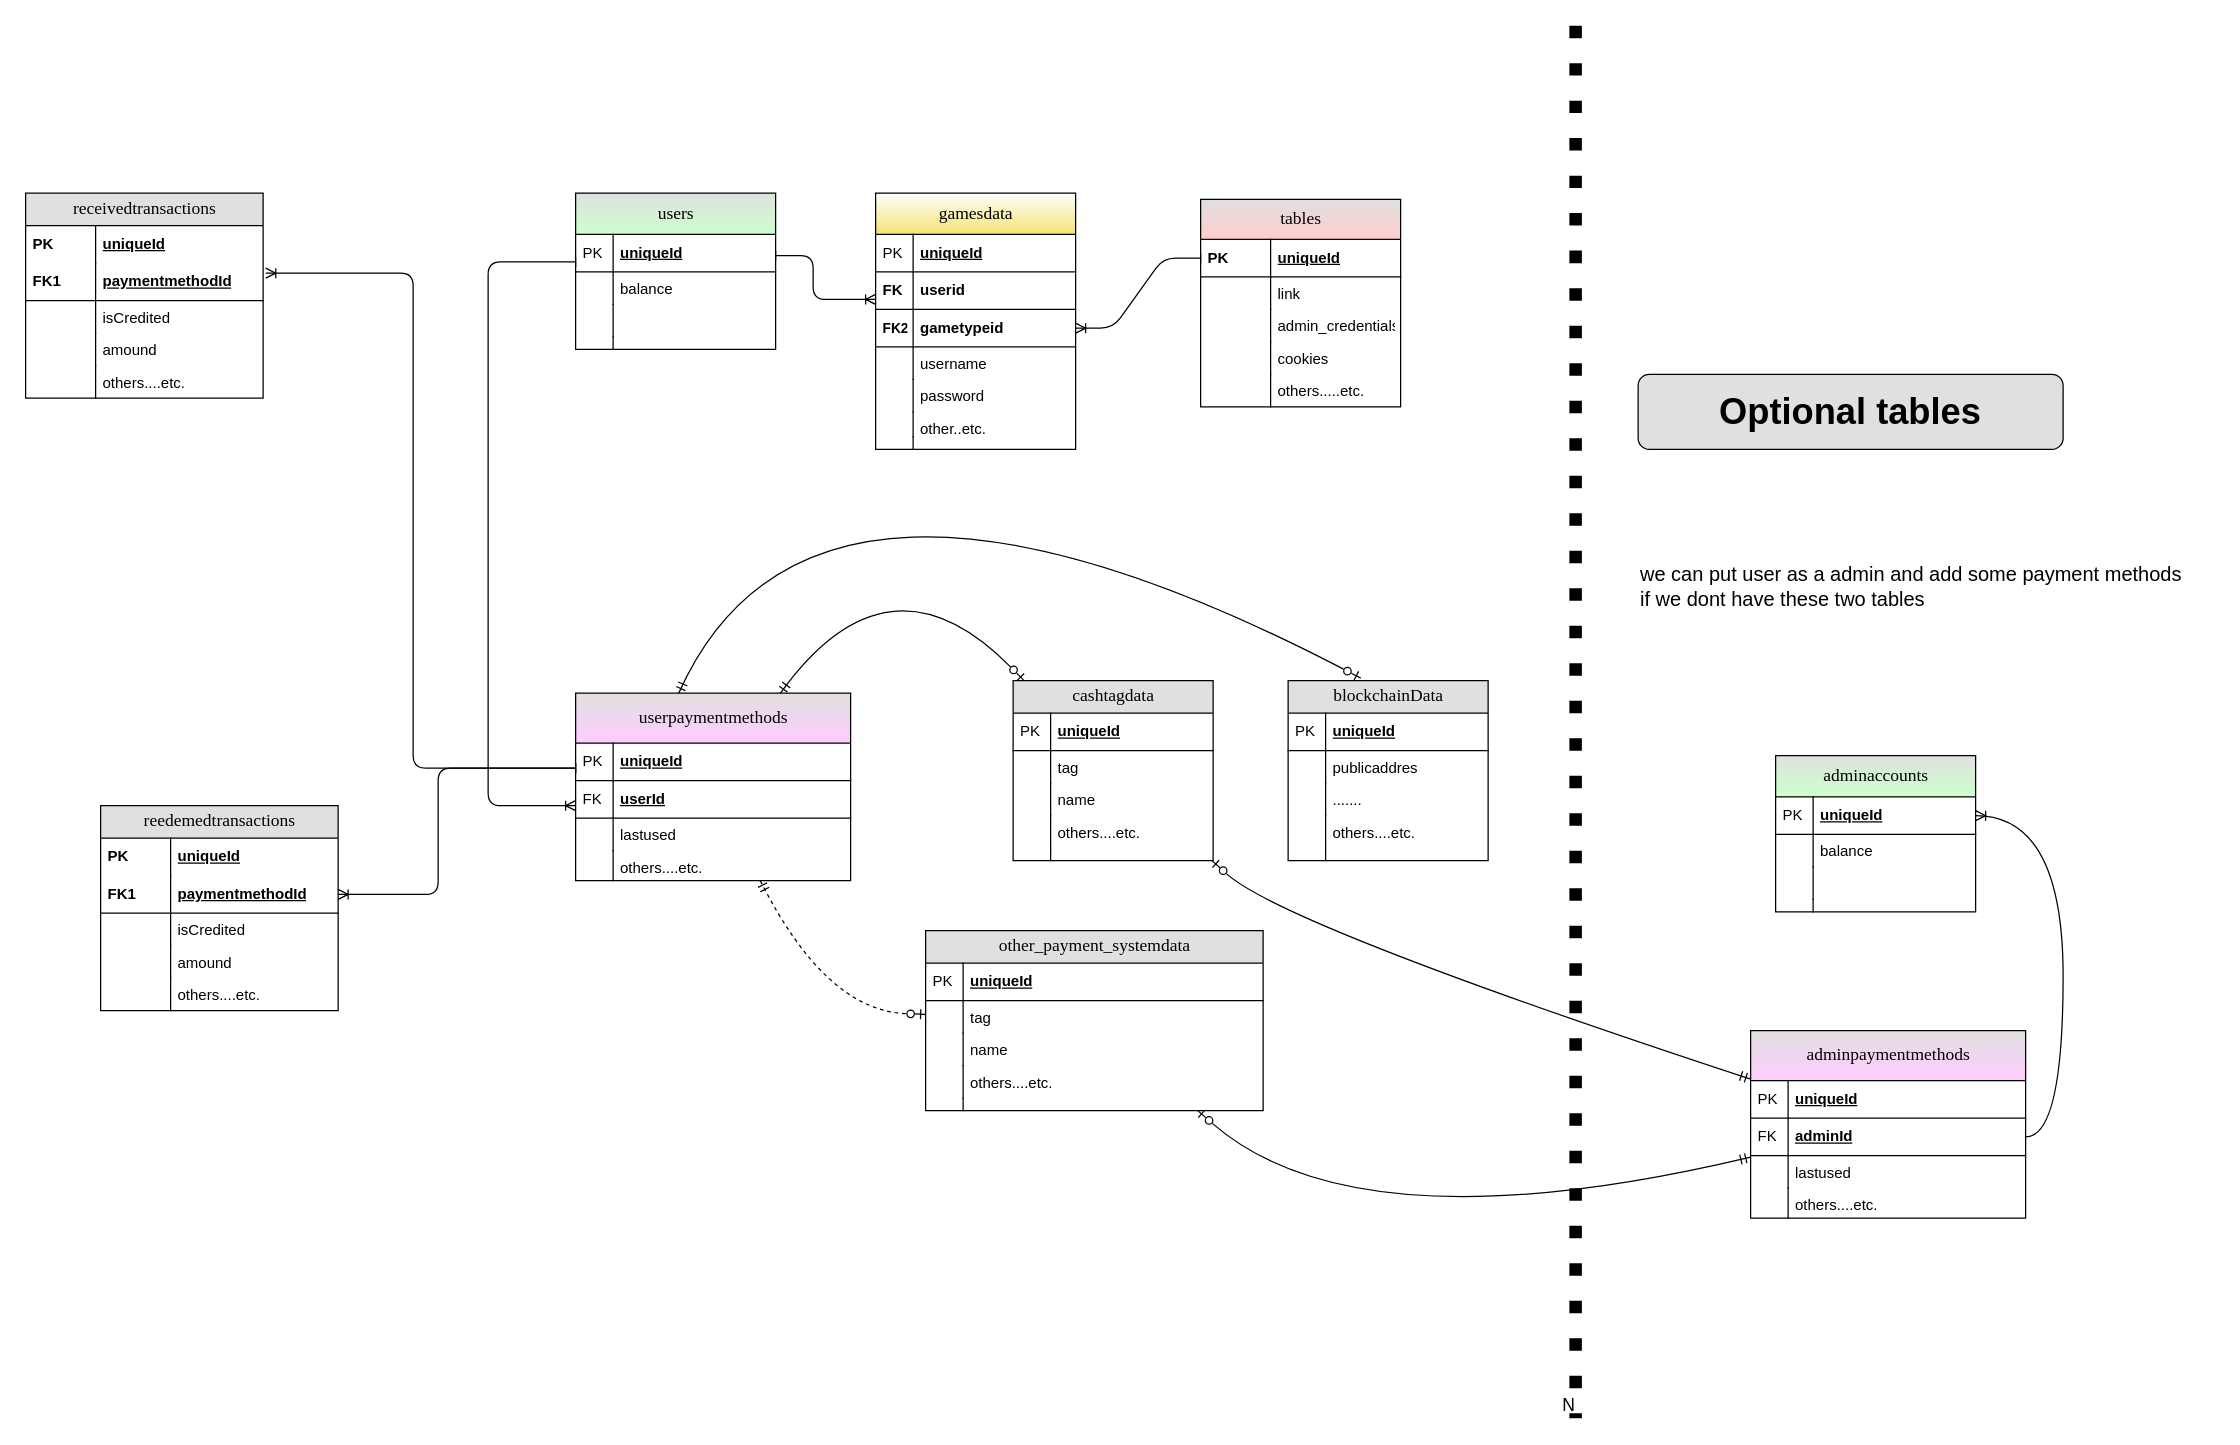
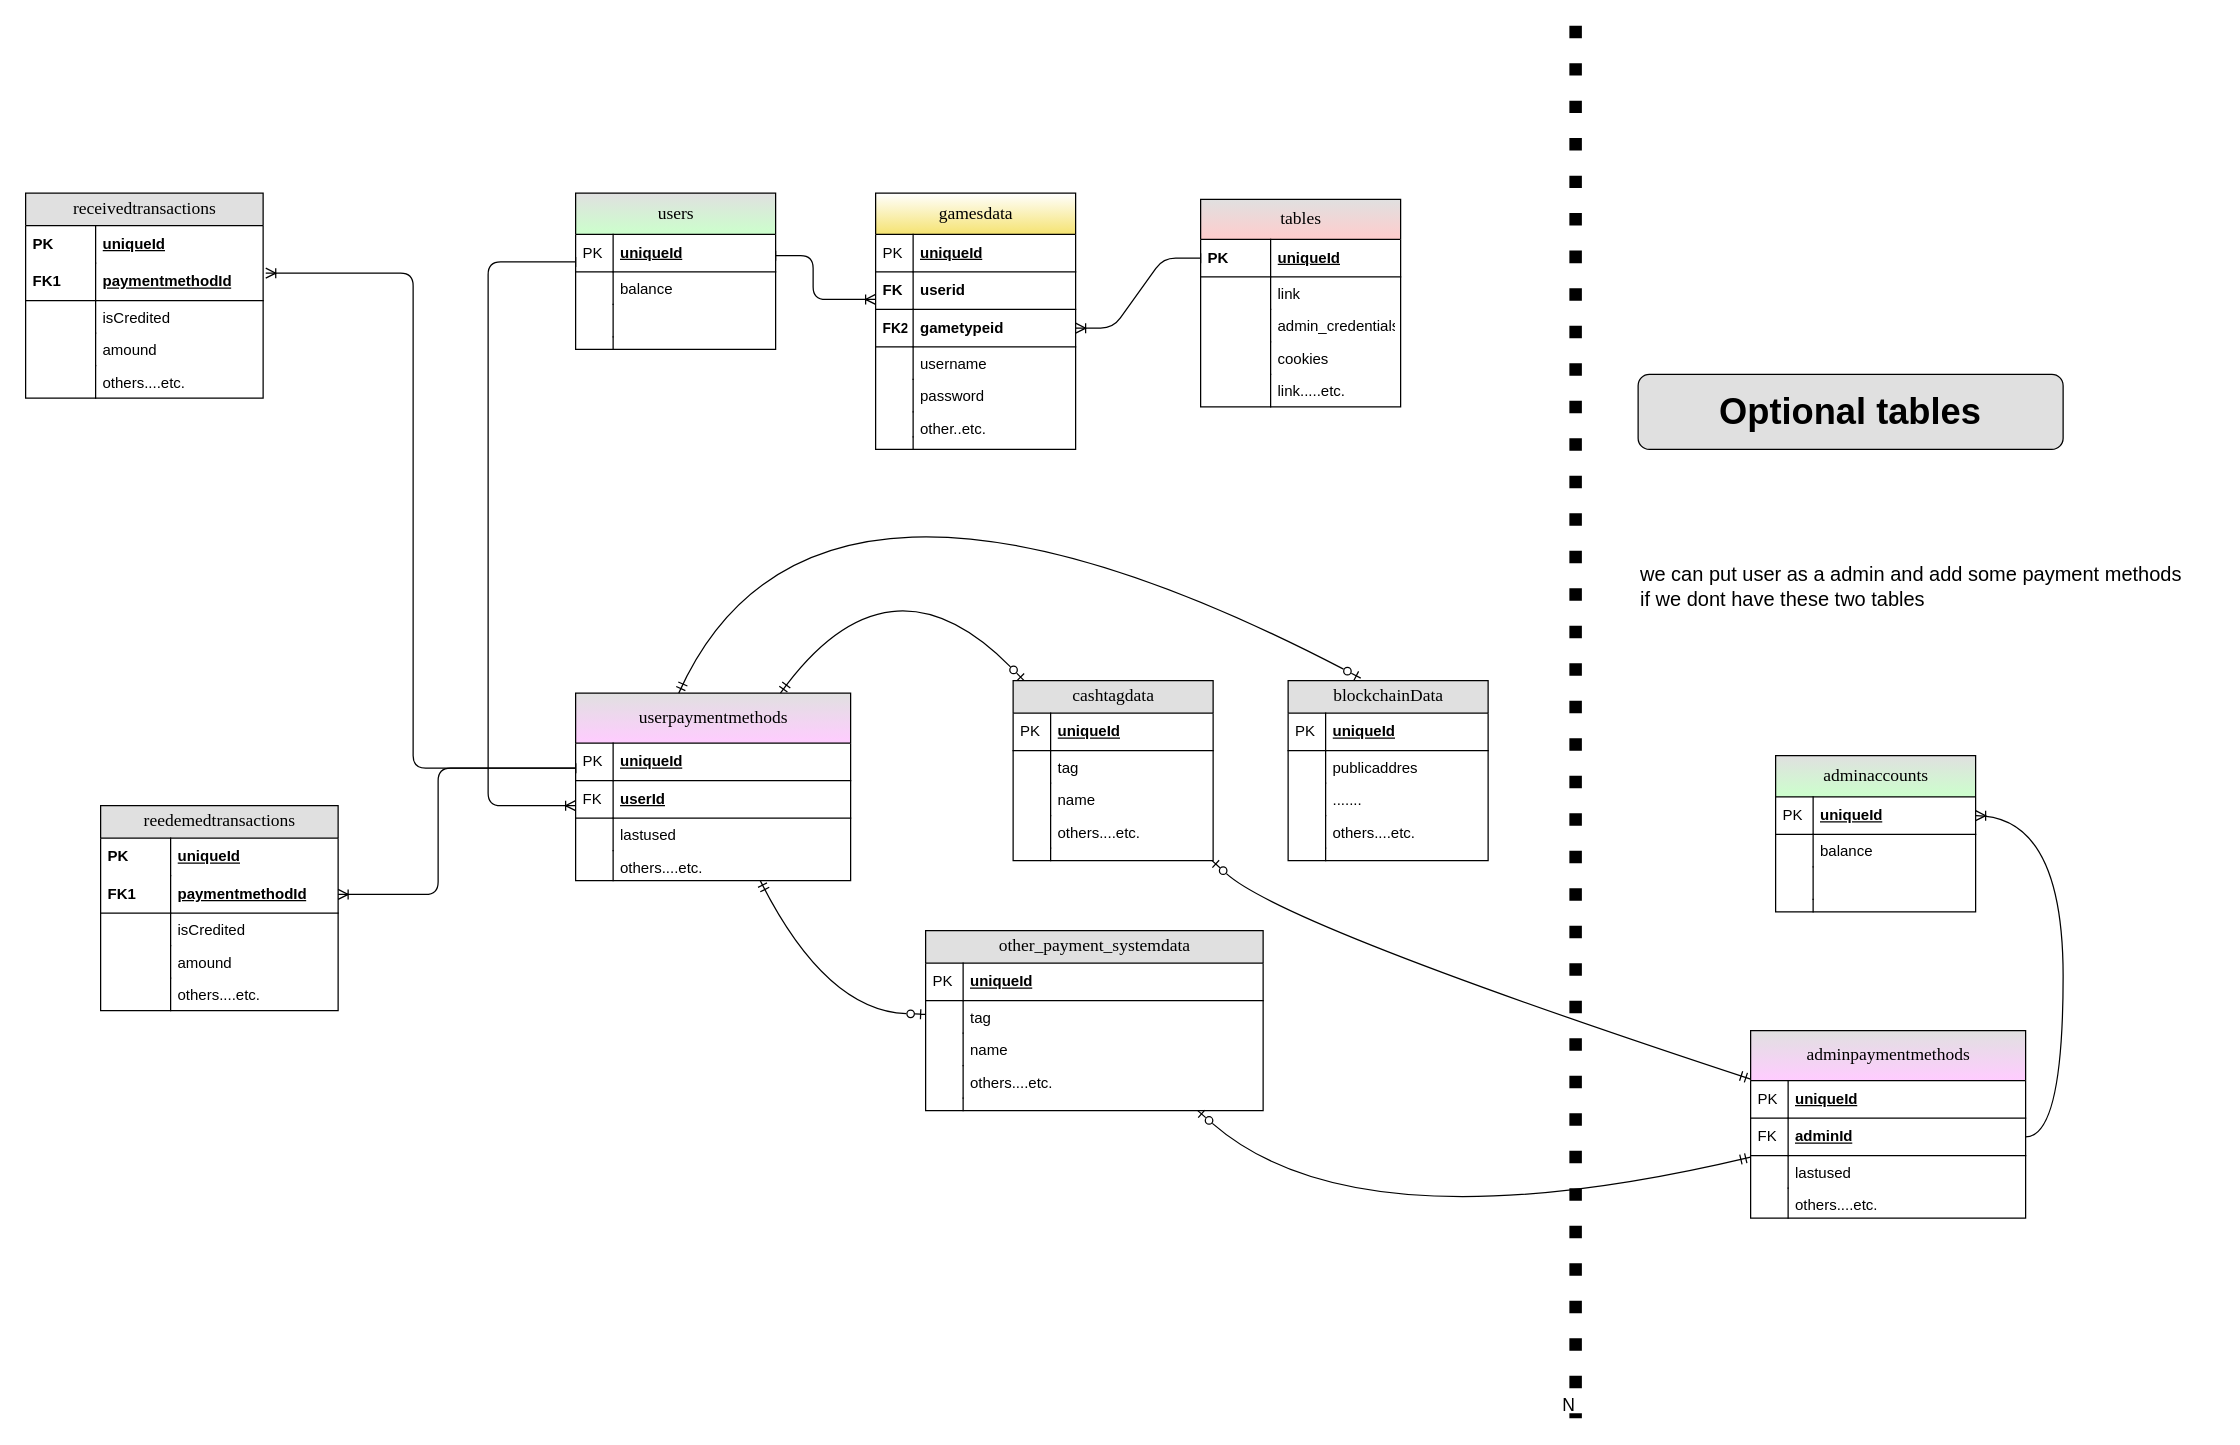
- <mxCell id="55" value="others.....etc." style="shape=partialRectangle;top=0;left=0;right=0;bottom=0;html=1;align=left;verticalAlign=top;fillColor=none;spacingLeft=60;spacingRight=4;whiteSpace=wrap;overflow=hidden;rotatable=0;points=[[0,0.5],[1,0.5]];portConstraint=eastwest;dropTarget=0;" vertex="1" parent="46"><mxGeometry y="140" width="160" height="26" as="geometry" /></mxCell>
+ <mxCell id="55" value="link.....etc." style="shape=partialRectangle;top=0;left=0;right=0;bottom=0;html=1;align=left;verticalAlign=top;fillColor=none;spacingLeft=60;spacingRight=4;whiteSpace=wrap;overflow=hidden;rotatable=0;points=[[0,0.5],[1,0.5]];portConstraint=eastwest;dropTarget=0;" vertex="1" parent="46"><mxGeometry y="140" width="160" height="26" as="geometry" /></mxCell>
- <mxCell id="108" value="" style="endArrow=ERzeroToOne;startArrow=ERmandOne;html=1;fontSize=11;startFill=0;endFill=0;curved=1;dashed=1;" edge="1" parent="1" source="22" target="97"><mxGeometry width="50" height="50" relative="1" as="geometry"><mxPoint x="560" y="722" as="sourcePoint" /><mxPoint x="754.945" y="712" as="targetPoint" /><Array as="points"><mxPoint x="660" y="808" /></Array></mxGeometry></mxCell>
+ <mxCell id="108" value="" style="endArrow=ERzeroToOne;startArrow=ERmandOne;html=1;fontSize=11;startFill=0;endFill=0;curved=1;" edge="1" parent="1" source="22" target="97"><mxGeometry width="50" height="50" relative="1" as="geometry"><mxPoint x="560" y="722" as="sourcePoint" /><mxPoint x="754.945" y="712" as="targetPoint" /><Array as="points"><mxPoint x="660" y="808" /></Array></mxGeometry></mxCell>
